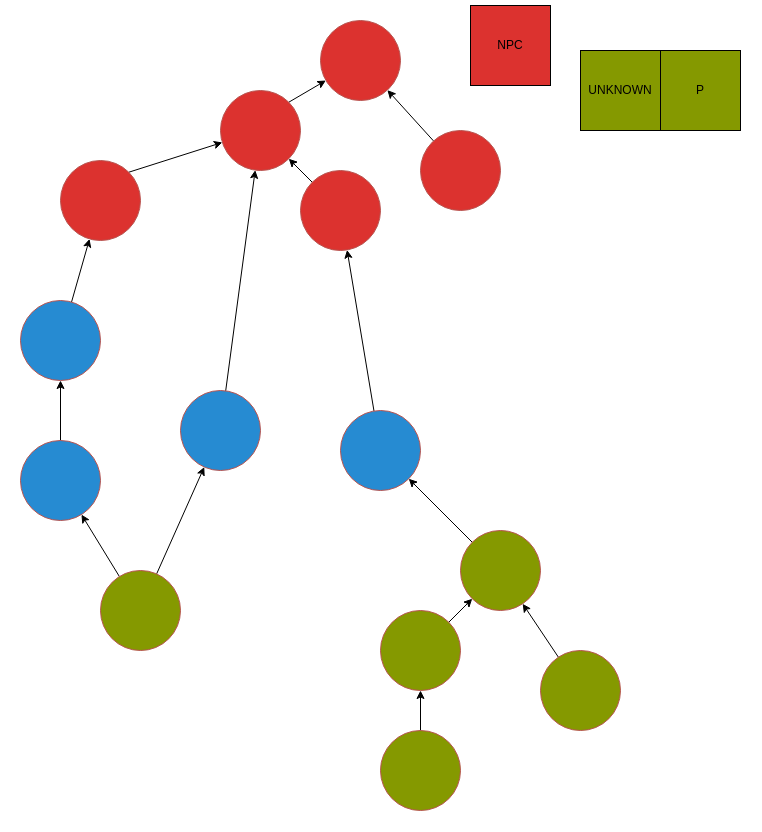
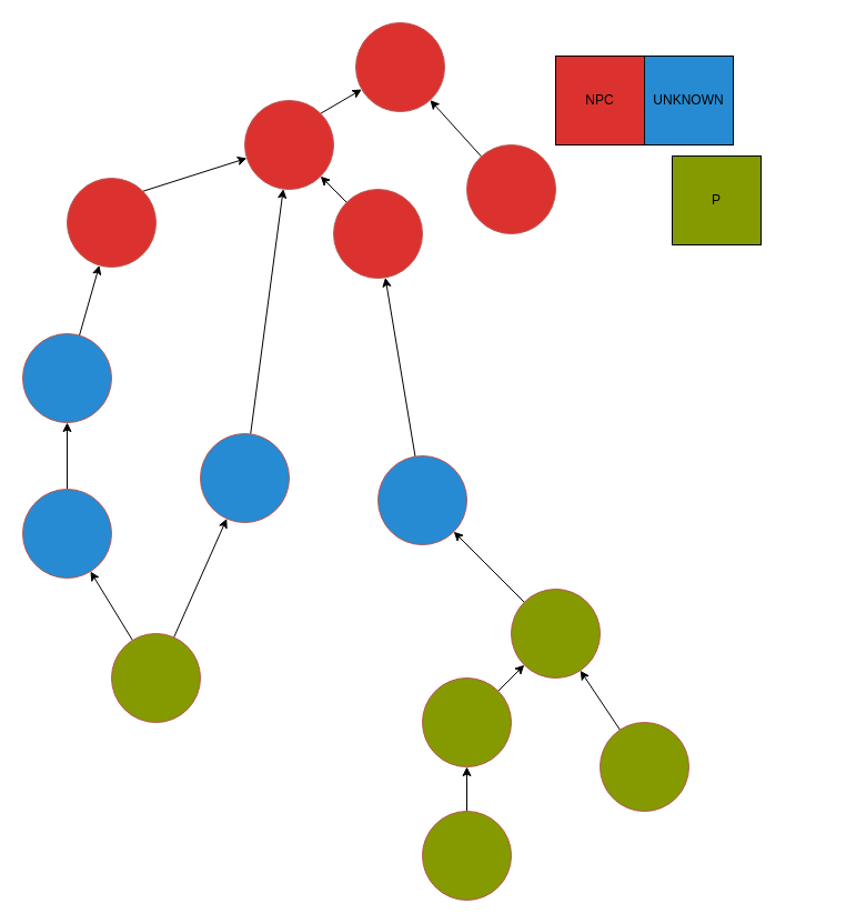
- <mxCell id="3" value="NPC" style="whiteSpace=wrap;html=1;aspect=fixed;fillColor=#DC322F;" vertex="1" parent="1"><mxGeometry x="470" y="5" width="80" height="80" as="geometry" /></mxCell>
+ <mxCell id="3" value="NPC" style="whiteSpace=wrap;html=1;aspect=fixed;fillColor=#DC322F;" vertex="1" parent="1"><mxGeometry x="500" y="50" width="80" height="80" as="geometry" /></mxCell>
- <mxCell id="31" value="UNKNOWN" style="whiteSpace=wrap;html=1;aspect=fixed;fillColor=#859900;" vertex="1" parent="1"><mxGeometry x="580" y="50" width="80" height="80" as="geometry" /></mxCell>
+ <mxCell id="31" value="UNKNOWN" style="whiteSpace=wrap;html=1;aspect=fixed;fillColor=#268BD2;" vertex="1" parent="1"><mxGeometry x="580" y="50" width="80" height="80" as="geometry" /></mxCell>
- <mxCell id="32" value="P" style="whiteSpace=wrap;html=1;aspect=fixed;fillColor=#859900;" vertex="1" parent="1"><mxGeometry x="660" y="50" width="80" height="80" as="geometry" /></mxCell>
+ <mxCell id="32" value="P" style="whiteSpace=wrap;html=1;aspect=fixed;fillColor=#859900;" vertex="1" parent="1"><mxGeometry x="605" y="140" width="80" height="80" as="geometry" /></mxCell>
